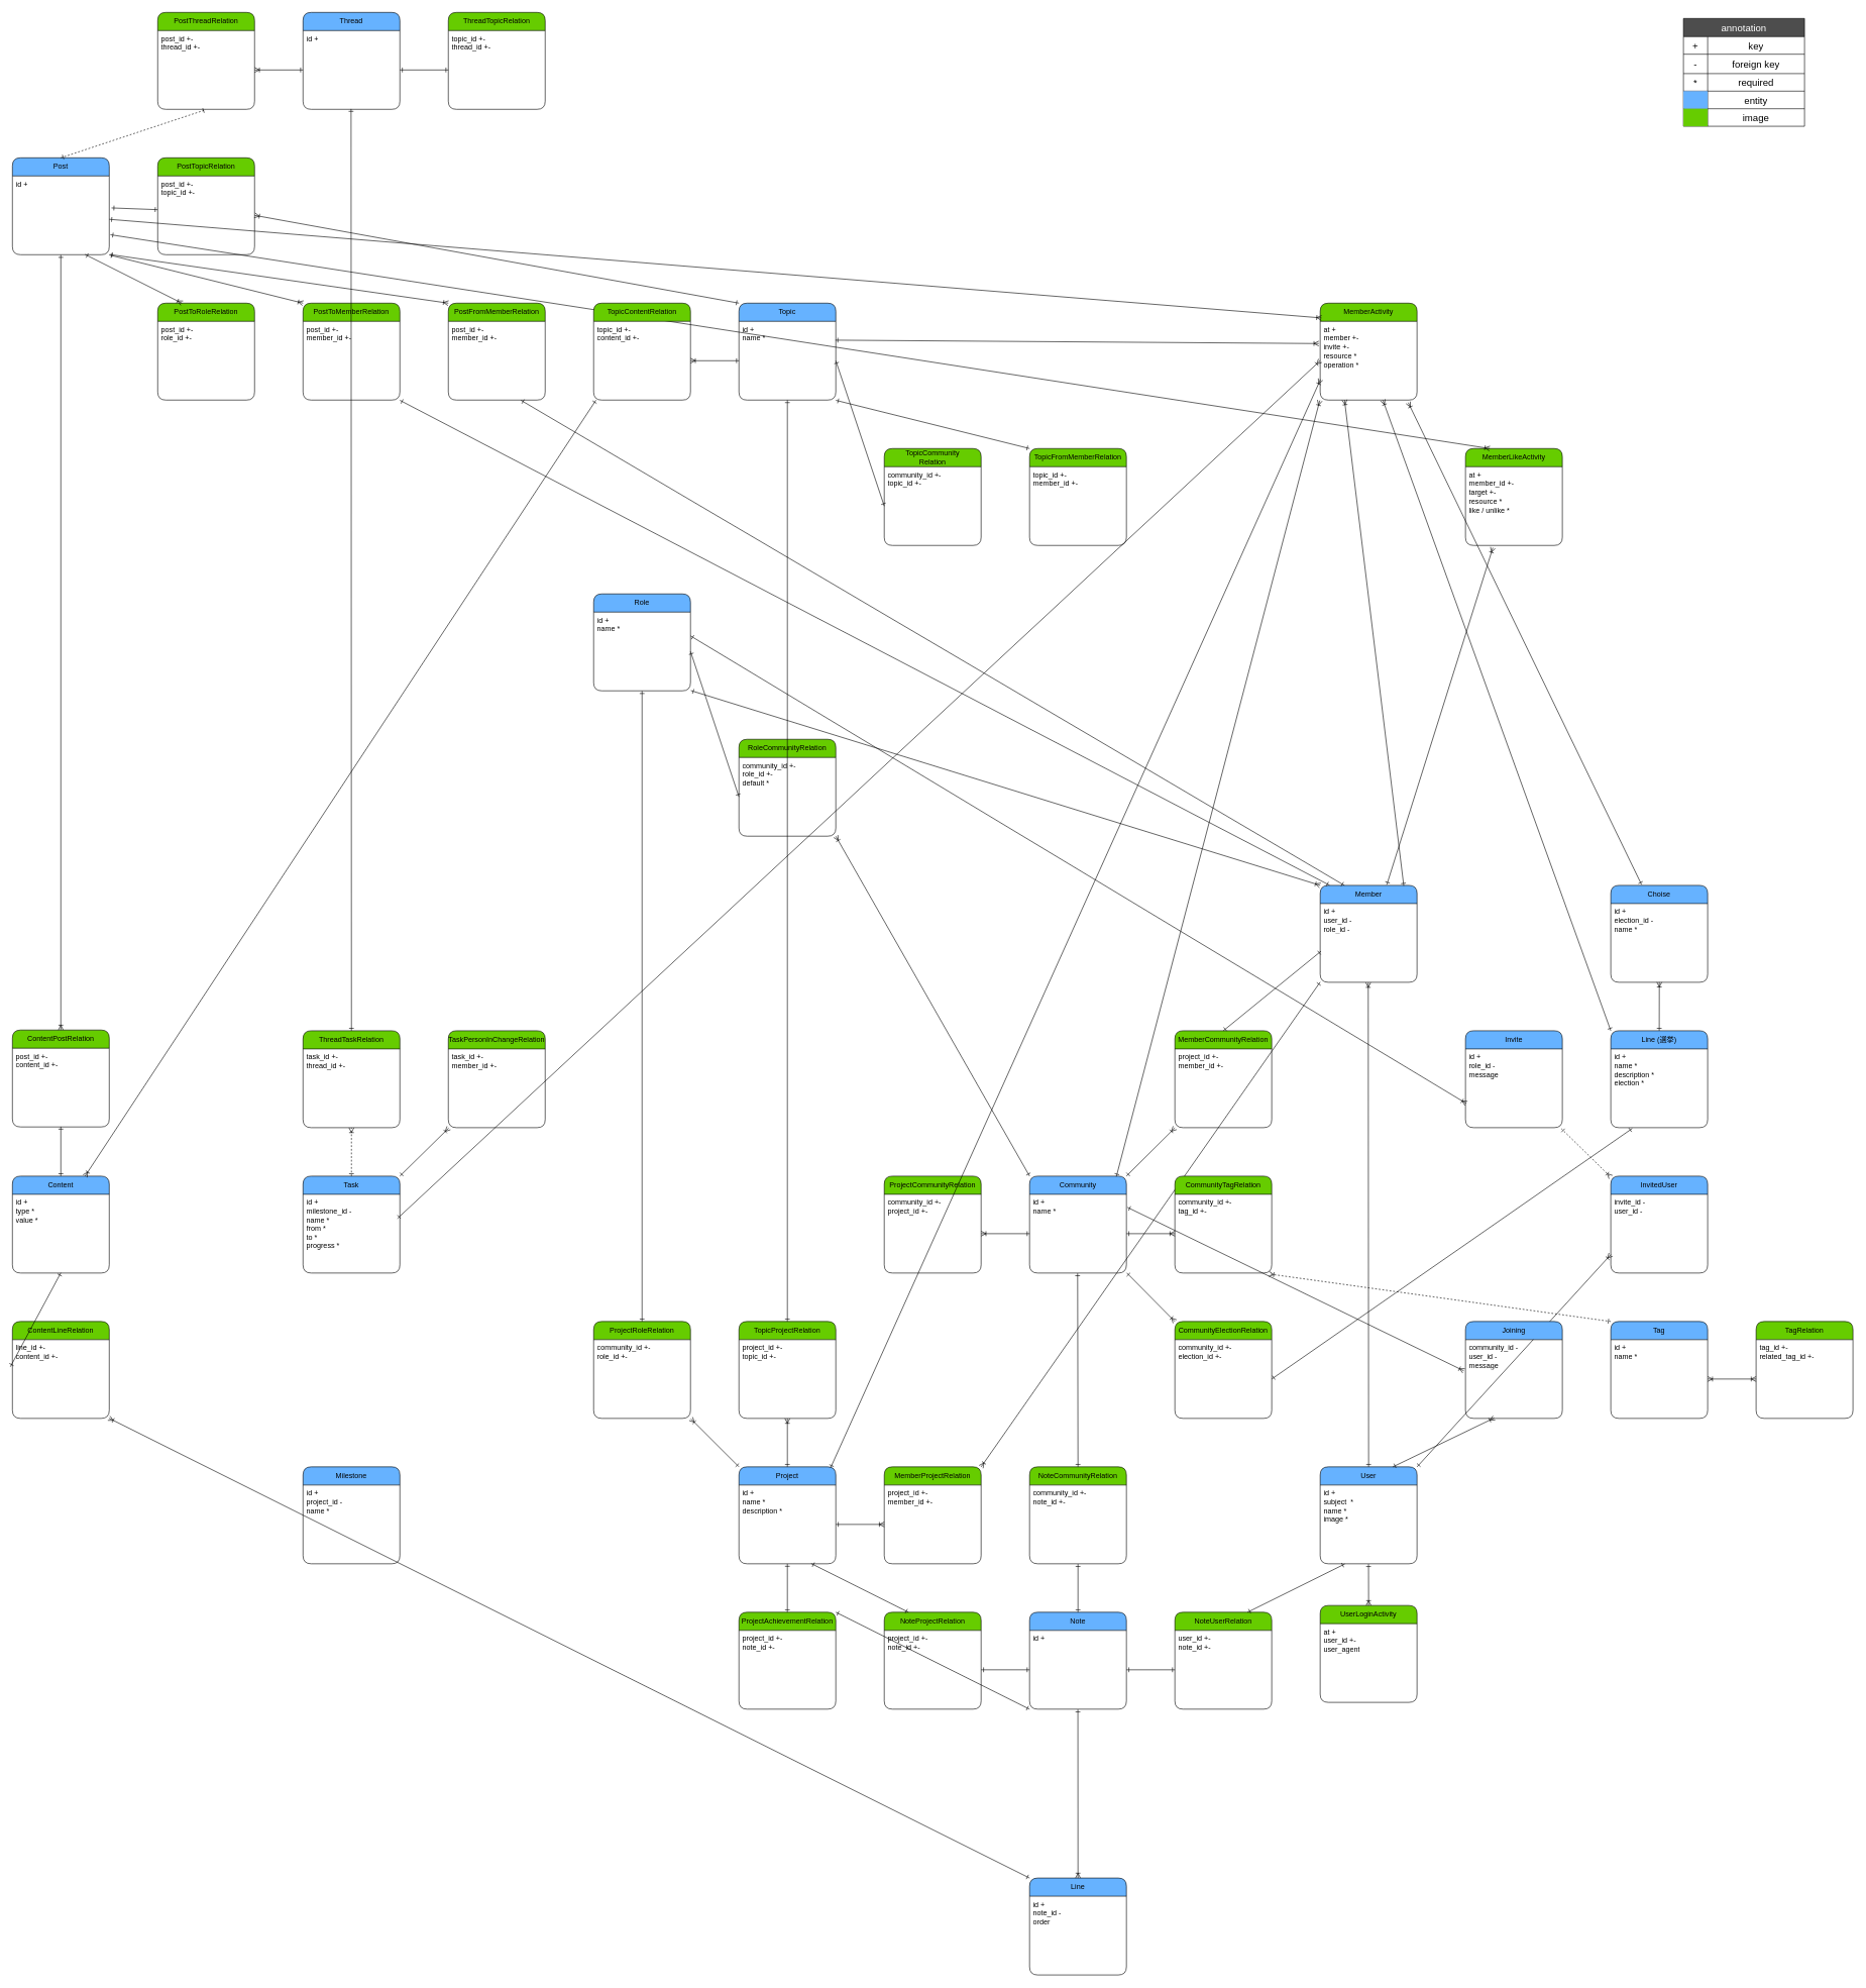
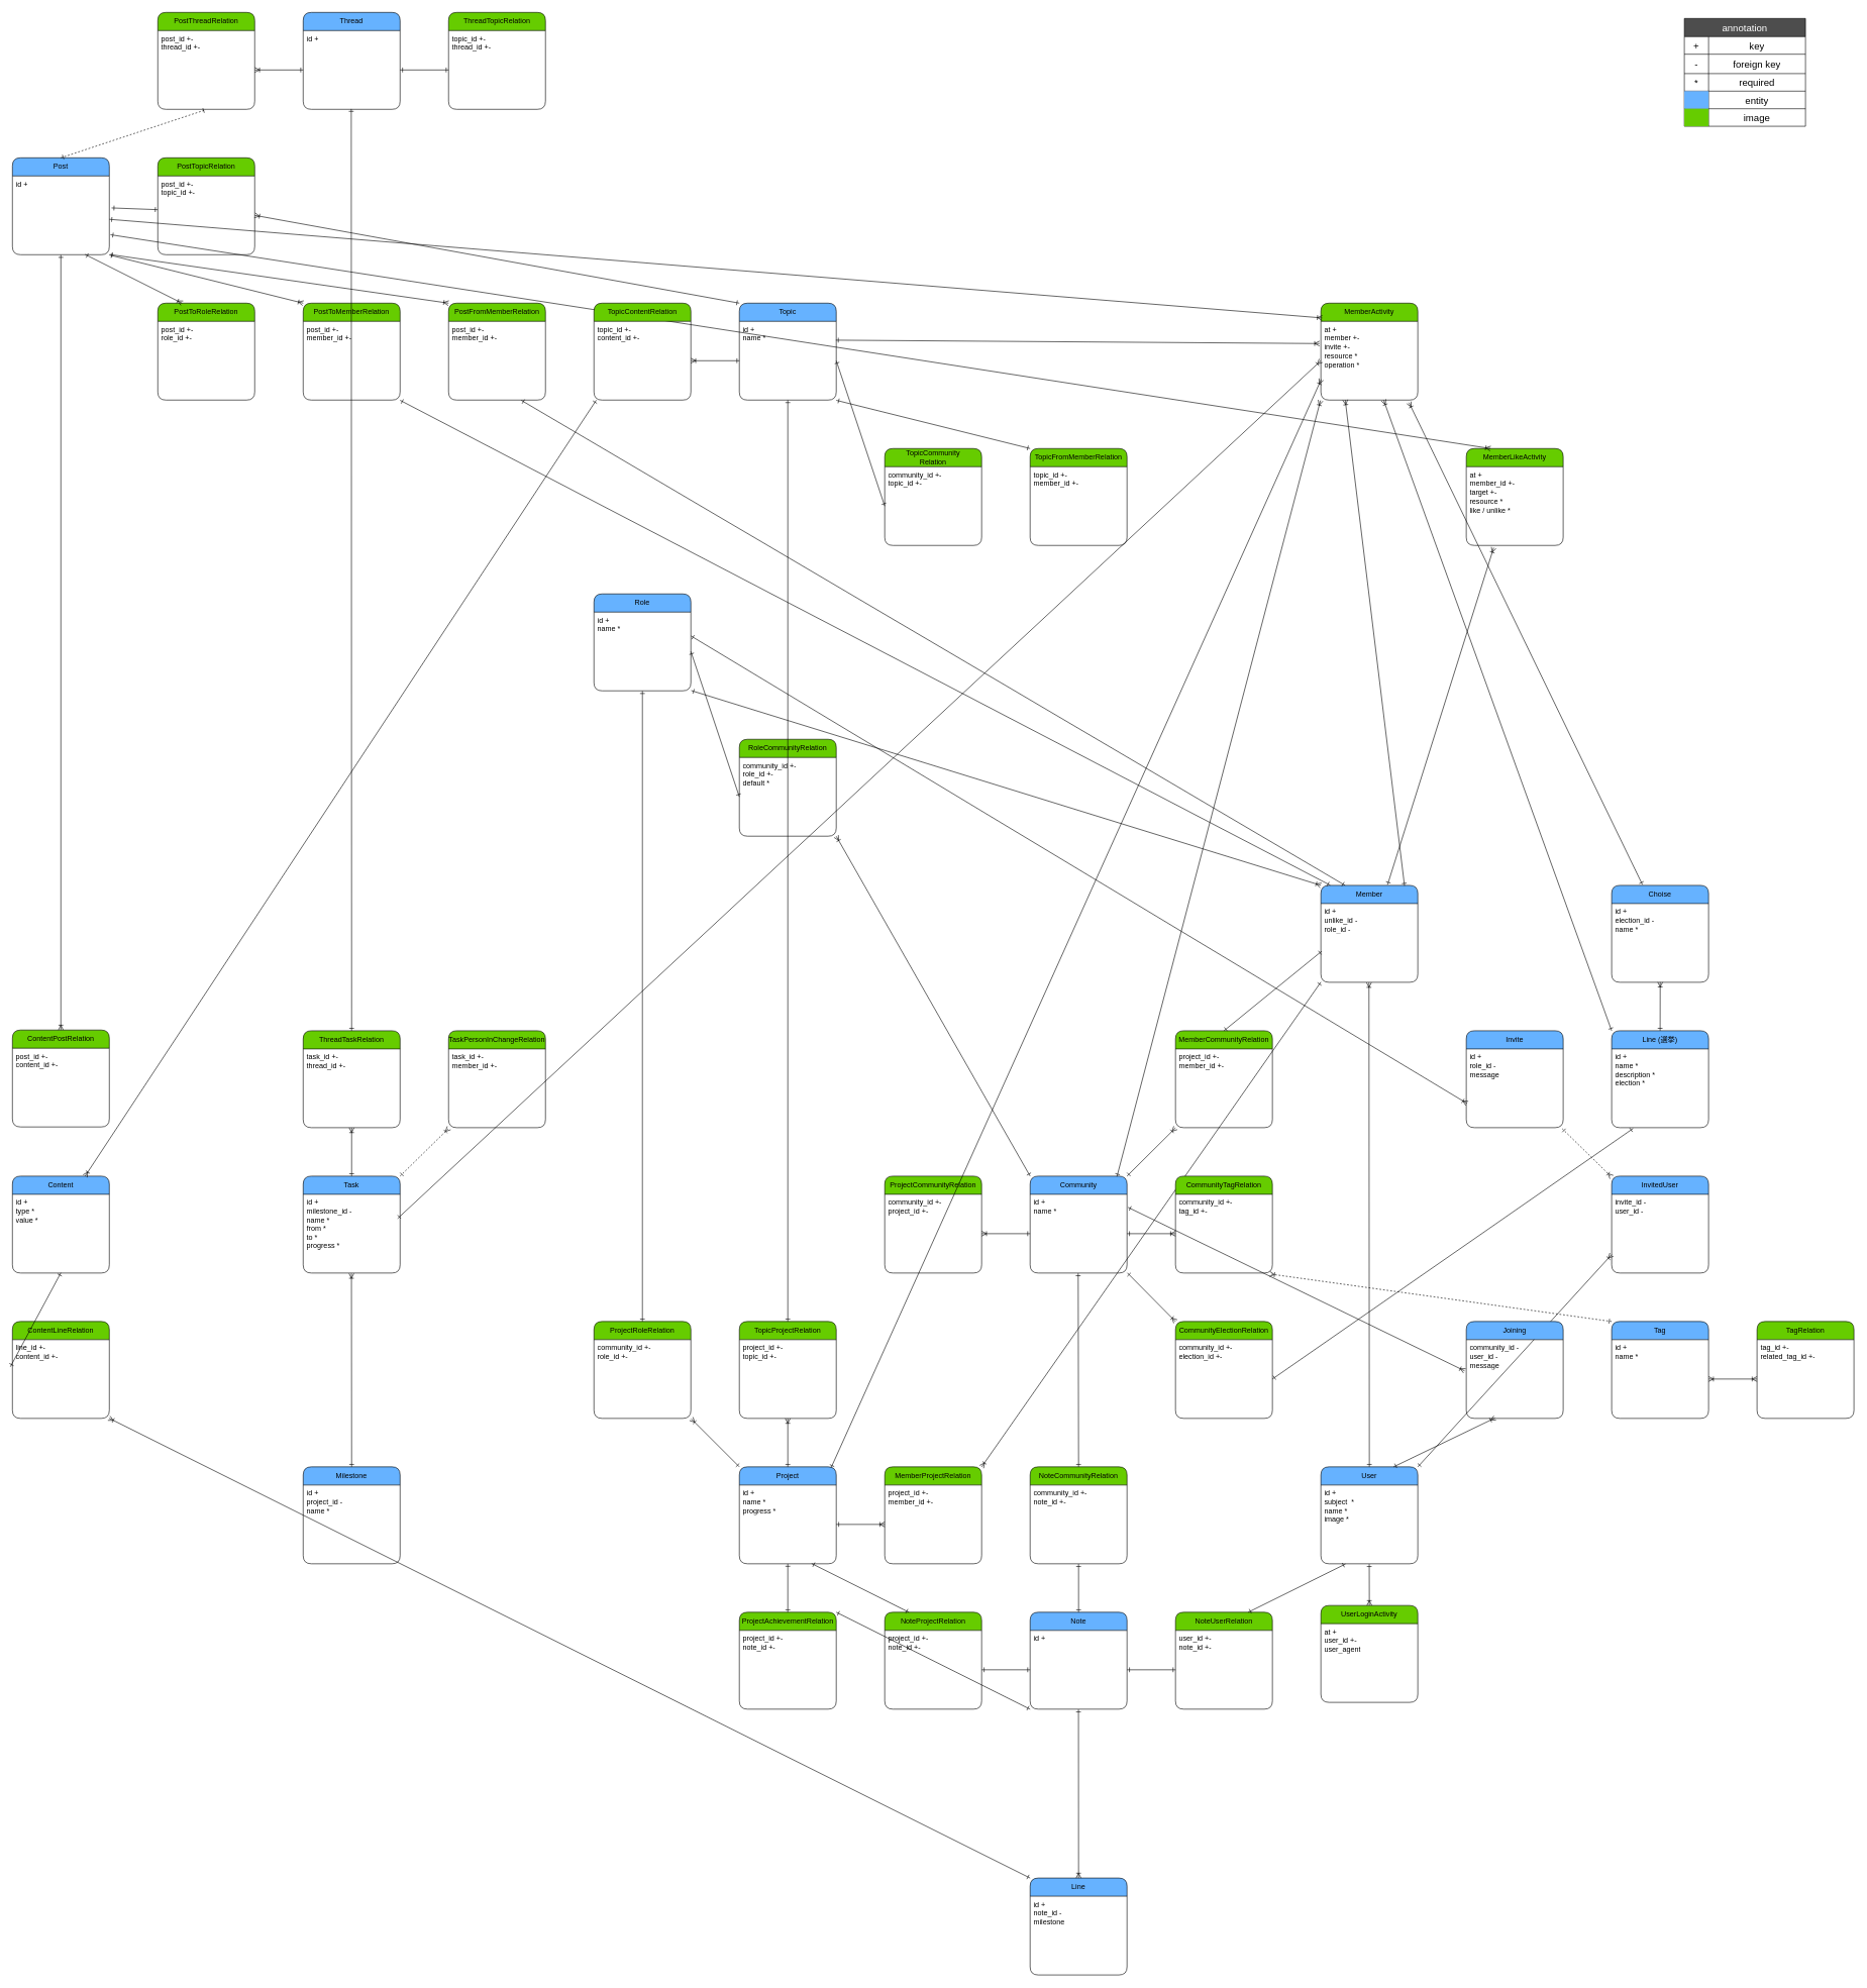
- <mxCell id="32" value="&lt;div&gt;id +&lt;/div&gt;&lt;div&gt;&lt;span style=&quot;background-color: initial;&quot;&gt;user_id -&lt;/span&gt;&lt;/div&gt;&lt;div&gt;&lt;span style=&quot;background-color: initial;&quot;&gt;role_id -&lt;/span&gt;&lt;/div&gt;" style="text;strokeColor=none;fillColor=none;align=left;verticalAlign=top;spacingLeft=4;spacingRight=4;overflow=hidden;points=[[0,0.5],[1,0.5]];portConstraint=eastwest;rotatable=0;whiteSpace=wrap;html=1;" parent="31" vertex="1"><mxGeometry y="30" width="160" height="130" as="geometry" /></mxCell>
+ <mxCell id="32" value="&lt;div&gt;id +&lt;/div&gt;&lt;div&gt;&lt;span style=&quot;background-color: initial;&quot;&gt;unlike_id -&lt;/span&gt;&lt;/div&gt;&lt;div&gt;&lt;span style=&quot;background-color: initial;&quot;&gt;role_id -&lt;/span&gt;&lt;/div&gt;" style="text;strokeColor=none;fillColor=none;align=left;verticalAlign=top;spacingLeft=4;spacingRight=4;overflow=hidden;points=[[0,0.5],[1,0.5]];portConstraint=eastwest;rotatable=0;whiteSpace=wrap;html=1;" parent="31" vertex="1"><mxGeometry y="30" width="160" height="130" as="geometry" /></mxCell>
- <mxCell id="117" style="rounded=0;orthogonalLoop=1;jettySize=auto;html=1;startArrow=ERone;startFill=0;endArrow=ERoneToMany;endFill=0;exitX=1;exitY=0;exitDx=0;exitDy=0;entryX=0.004;entryY=1.005;entryDx=0;entryDy=0;entryPerimeter=0;" parent="1" source="112" target="116" edge="1"><mxGeometry relative="1" as="geometry"><mxPoint x="590" y="1511.17" as="sourcePoint" /><mxPoint x="590" y="1432.17" as="targetPoint" /></mxGeometry></mxCell>
+ <mxCell id="117" style="rounded=0;orthogonalLoop=1;jettySize=auto;html=1;startArrow=ERone;startFill=0;endArrow=ERoneToMany;endFill=0;exitX=1;exitY=0;exitDx=0;exitDy=0;entryX=0.004;entryY=1.005;entryDx=0;entryDy=0;entryPerimeter=0;dashed=1;" parent="1" source="112" target="116" edge="1"><mxGeometry relative="1" as="geometry"><mxPoint x="590" y="1511.17" as="sourcePoint" /><mxPoint x="590" y="1432.17" as="targetPoint" /></mxGeometry></mxCell>
- <mxCell id="54" style="rounded=0;orthogonalLoop=1;jettySize=auto;html=1;entryX=0.5;entryY=0.997;entryDx=0;entryDy=0;startArrow=ERone;startFill=0;endArrow=ERone;endFill=0;exitX=0.5;exitY=0;exitDx=0;exitDy=0;entryPerimeter=0;" parent="1" source="46" target="53" edge="1"><mxGeometry relative="1" as="geometry"><mxPoint x="100" y="1830" as="sourcePoint" /><mxPoint x="100" y="1910" as="targetPoint" /></mxGeometry></mxCell>
- <mxCell id="124" style="rounded=0;orthogonalLoop=1;jettySize=auto;html=1;startArrow=ERone;startFill=0;endArrow=ERoneToMany;endFill=0;exitX=0.5;exitY=0;exitDx=0;exitDy=0;entryX=0.5;entryY=1.001;entryDx=0;entryDy=0;entryPerimeter=0;dashed=1;" parent="1" source="112" target="123" edge="1"><mxGeometry relative="1" as="geometry"><mxPoint x="550" y="1471.17" as="sourcePoint" /><mxPoint x="390" y="1191.17" as="targetPoint" /></mxGeometry></mxCell>
+ <mxCell id="124" style="rounded=0;orthogonalLoop=1;jettySize=auto;html=1;startArrow=ERone;startFill=0;endArrow=ERoneToMany;endFill=0;exitX=0.5;exitY=0;exitDx=0;exitDy=0;entryX=0.5;entryY=1.001;entryDx=0;entryDy=0;entryPerimeter=0;" parent="1" source="112" target="123" edge="1"><mxGeometry relative="1" as="geometry"><mxPoint x="550" y="1471.17" as="sourcePoint" /><mxPoint x="390" y="1191.17" as="targetPoint" /></mxGeometry></mxCell>
+ <mxCell id="114" style="rounded=0;orthogonalLoop=1;jettySize=auto;html=1;startArrow=ERone;startFill=0;endArrow=ERoneToMany;endFill=0;exitX=0.5;exitY=0;exitDx=0;exitDy=0;entryX=0.498;entryY=1.005;entryDx=0;entryDy=0;entryPerimeter=0;" parent="1" source="110" target="113" edge="1"><mxGeometry relative="1" as="geometry"><mxPoint x="750" y="2286.17" as="sourcePoint" /><mxPoint x="670" y="2286.17" as="targetPoint" /></mxGeometry></mxCell>
- <mxCell id="60" value="id +&lt;div&gt;name *&lt;/div&gt;&lt;div&gt;description *&lt;/div&gt;" style="text;strokeColor=none;fillColor=none;align=left;verticalAlign=top;spacingLeft=4;spacingRight=4;overflow=hidden;points=[[0,0.5],[1,0.5]];portConstraint=eastwest;rotatable=0;whiteSpace=wrap;html=1;" parent="59" vertex="1"><mxGeometry y="30" width="160" height="130" as="geometry" /></mxCell>
+ <mxCell id="60" value="id +&lt;div&gt;name *&lt;/div&gt;&lt;div&gt;progress *&lt;/div&gt;" style="text;strokeColor=none;fillColor=none;align=left;verticalAlign=top;spacingLeft=4;spacingRight=4;overflow=hidden;points=[[0,0.5],[1,0.5]];portConstraint=eastwest;rotatable=0;whiteSpace=wrap;html=1;" parent="59" vertex="1"><mxGeometry y="30" width="160" height="130" as="geometry" /></mxCell>
- <mxCell id="23" value="&lt;div&gt;&lt;span style=&quot;background-color: initial;&quot;&gt;id +&lt;/span&gt;&lt;/div&gt;&lt;div&gt;&lt;span style=&quot;background-color: initial;&quot;&gt;note_id -&lt;/span&gt;&lt;br&gt;&lt;/div&gt;&lt;div&gt;&lt;span style=&quot;background-color: initial;&quot;&gt;order&amp;nbsp;&lt;/span&gt;&lt;/div&gt;" style="text;strokeColor=none;fillColor=none;align=left;verticalAlign=top;spacingLeft=4;spacingRight=4;overflow=hidden;points=[[0,0.5],[1,0.5]];portConstraint=eastwest;rotatable=0;whiteSpace=wrap;html=1;" parent="22" vertex="1"><mxGeometry y="30" width="160" height="130" as="geometry" /></mxCell>
+ <mxCell id="23" value="&lt;div&gt;&lt;span style=&quot;background-color: initial;&quot;&gt;id +&lt;/span&gt;&lt;/div&gt;&lt;div&gt;&lt;span style=&quot;background-color: initial;&quot;&gt;note_id -&lt;/span&gt;&lt;br&gt;&lt;/div&gt;&lt;div&gt;&lt;span style=&quot;background-color: initial;&quot;&gt;milestone&amp;nbsp;&lt;/span&gt;&lt;/div&gt;" style="text;strokeColor=none;fillColor=none;align=left;verticalAlign=top;spacingLeft=4;spacingRight=4;overflow=hidden;points=[[0,0.5],[1,0.5]];portConstraint=eastwest;rotatable=0;whiteSpace=wrap;html=1;" parent="22" vertex="1"><mxGeometry y="30" width="160" height="130" as="geometry" /></mxCell>
